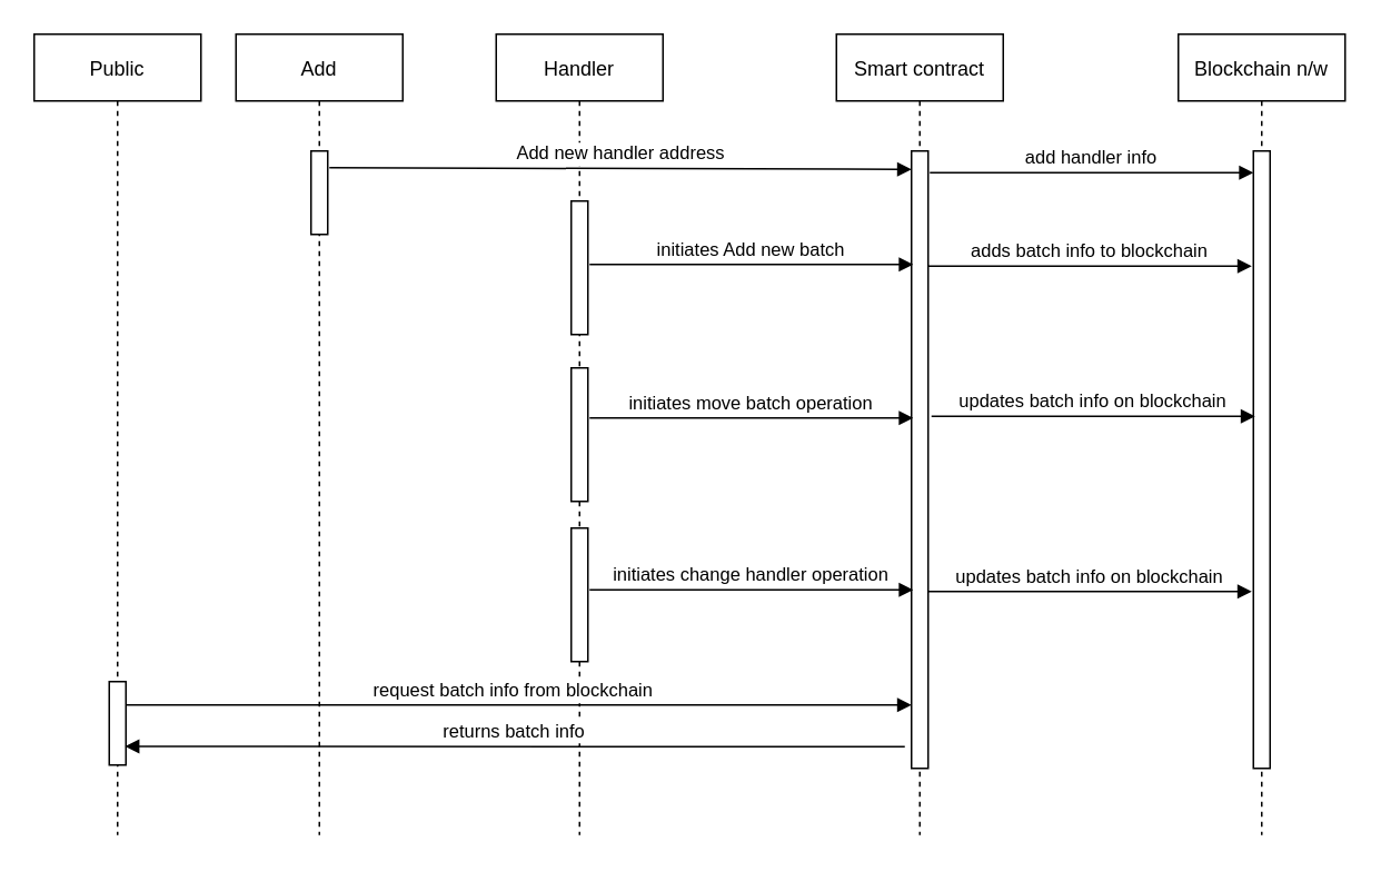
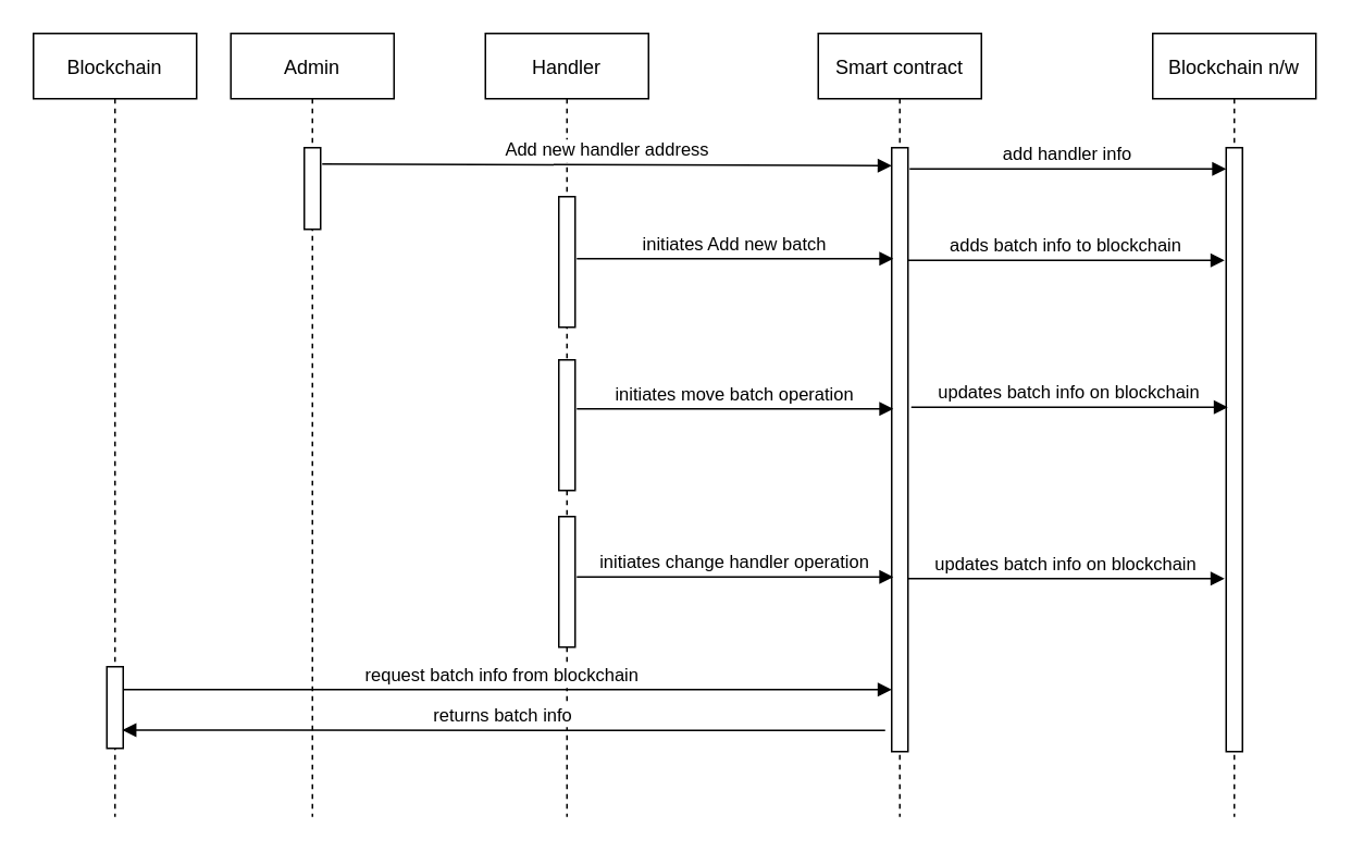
- <mxCell id="21" value="Public" style="shape=umlLifeline;perimeter=lifelinePerimeter;container=1;collapsible=0;recursiveResize=0;rounded=0;shadow=0;strokeWidth=1;" vertex="1" parent="1"><mxGeometry x="20" y="20" width="100" height="480" as="geometry" /></mxCell>
+ <mxCell id="21" value="Blockchain" style="shape=umlLifeline;perimeter=lifelinePerimeter;container=1;collapsible=0;recursiveResize=0;rounded=0;shadow=0;strokeWidth=1;" vertex="1" parent="1"><mxGeometry x="20" y="20" width="100" height="480" as="geometry" /></mxCell>
- <mxCell id="2" value="Add" style="shape=umlLifeline;perimeter=lifelinePerimeter;container=1;collapsible=0;recursiveResize=0;rounded=0;shadow=0;strokeWidth=1;" parent="1" vertex="1"><mxGeometry x="141" y="20" width="100" height="480" as="geometry" /></mxCell>
+ <mxCell id="2" value="Admin" style="shape=umlLifeline;perimeter=lifelinePerimeter;container=1;collapsible=0;recursiveResize=0;rounded=0;shadow=0;strokeWidth=1;" parent="1" vertex="1"><mxGeometry x="141" y="20" width="100" height="480" as="geometry" /></mxCell>
